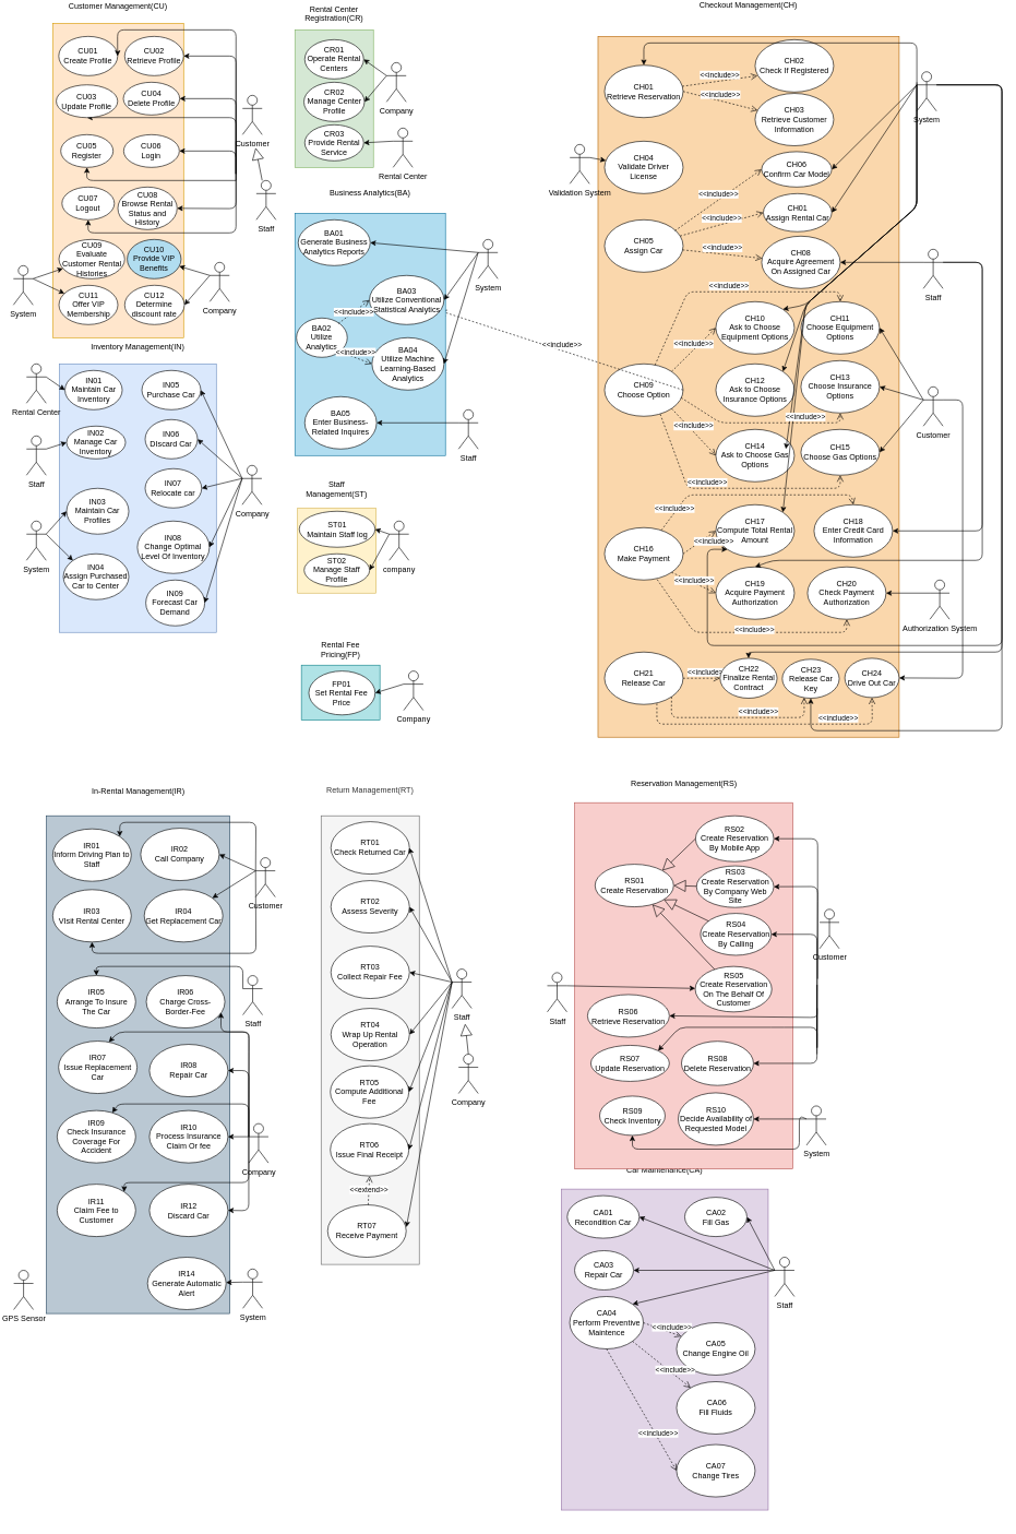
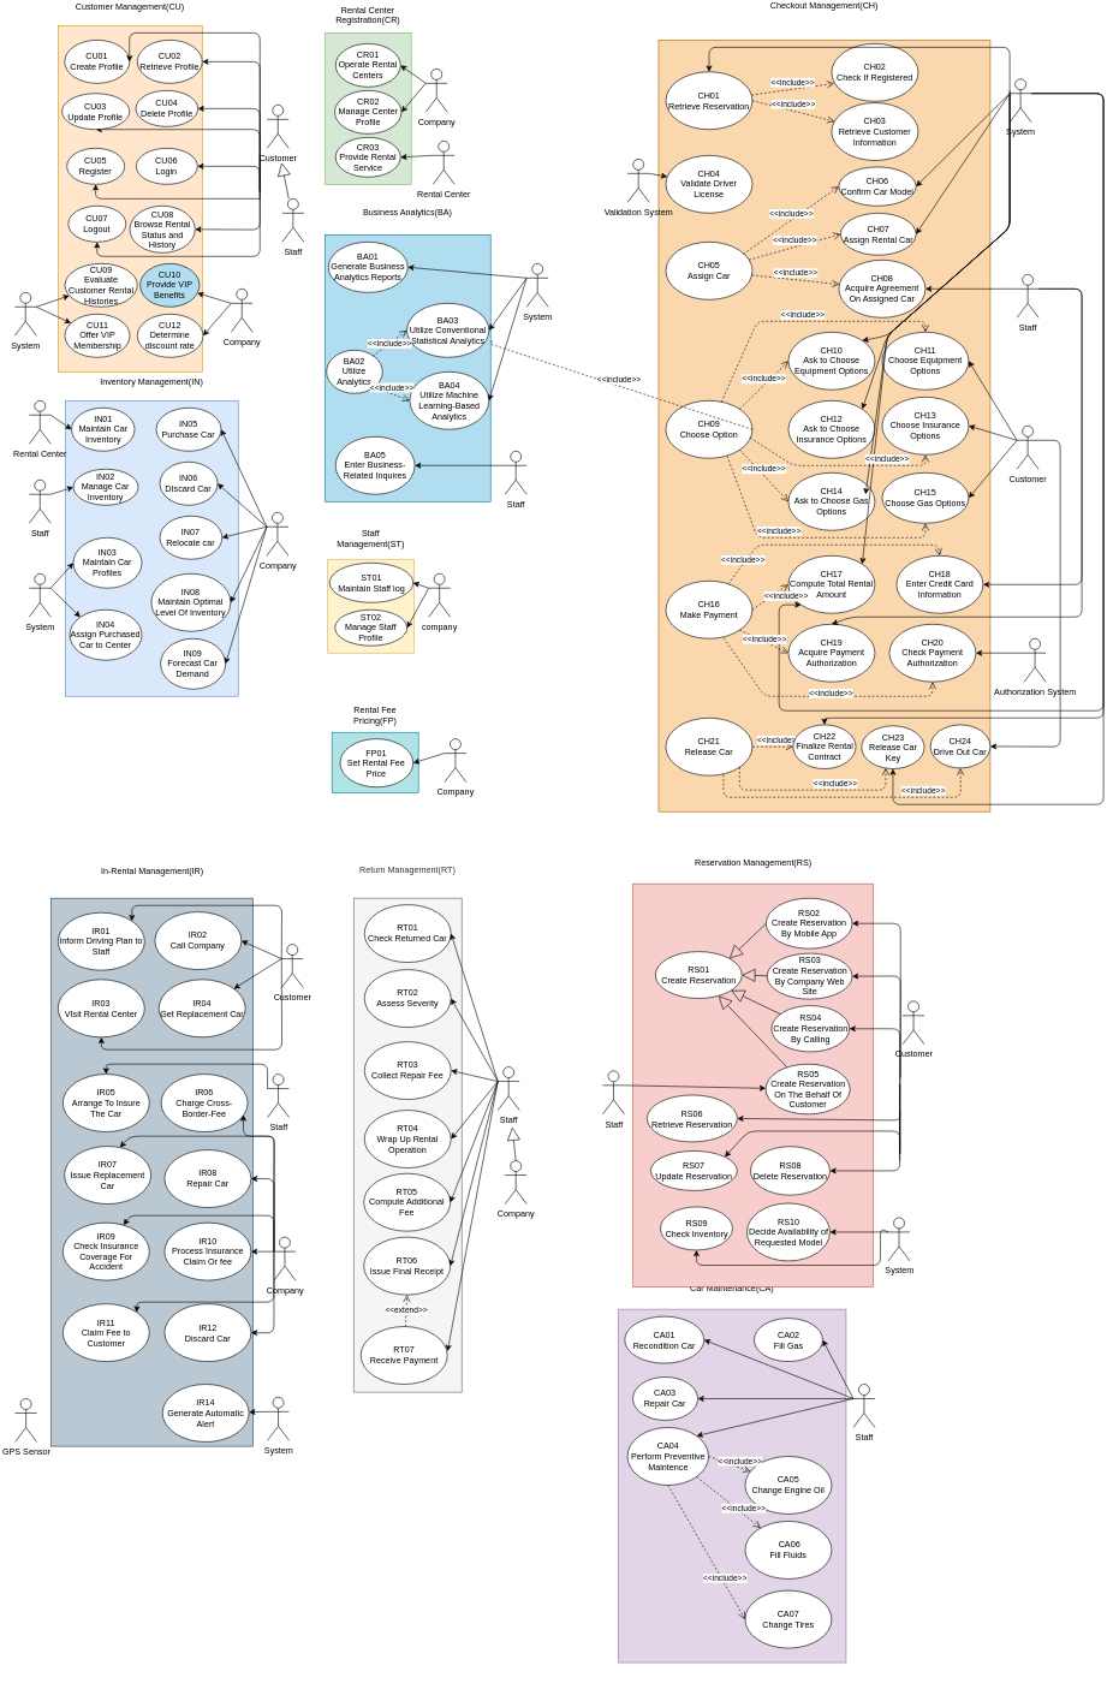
- <mxCell id="216" value="CH01&lt;br&gt;Assign Rental Car" style="ellipse;whiteSpace=wrap;html=1;" vertex="1" parent="1"><mxGeometry x="1165.6" y="280" width="104.4" height="58.2" as="geometry" /></mxCell>
+ <mxCell id="216" value="CH07&lt;br&gt;Assign Rental Car" style="ellipse;whiteSpace=wrap;html=1;" vertex="1" parent="1"><mxGeometry x="1165.6" y="280" width="104.4" height="58.2" as="geometry" /></mxCell>
- <mxCell id="44" value="IN08&lt;br&gt;Change Optimal Level Of Inventory" style="ellipse;whiteSpace=wrap;html=1;" vertex="1" parent="1"><mxGeometry x="209.38" y="780" width="110" height="80" as="geometry" /></mxCell>
+ <mxCell id="44" value="IN08&lt;br&gt;Maintain Optimal Level Of Inventory" style="ellipse;whiteSpace=wrap;html=1;" vertex="1" parent="1"><mxGeometry x="209.38" y="780" width="110" height="80" as="geometry" /></mxCell>
